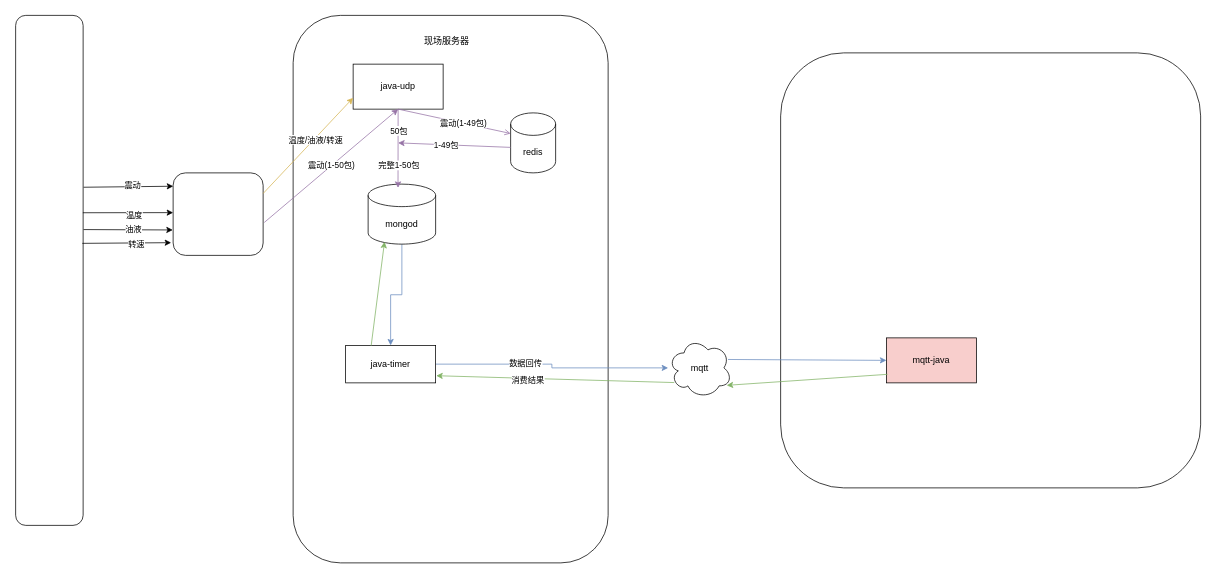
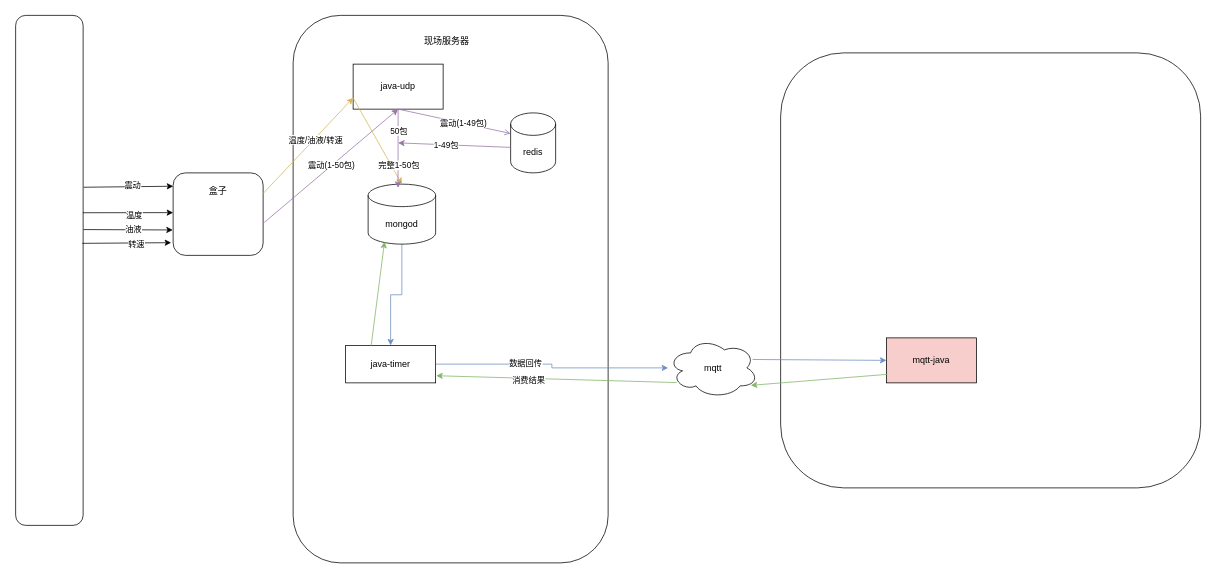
+ <mxCell id="26" value="" style="endArrow=classic;html=1;rounded=0;elbow=vertical;exitX=0;exitY=0.75;exitDx=0;exitDy=0;entryX=0.5;entryY=0;entryDx=0;entryDy=0;entryPerimeter=0;fillColor=#fff2cc;strokeColor=#d6b656;" parent="1" source="15" target="18" edge="1"><mxGeometry width="50" height="50" relative="1" as="geometry"><mxPoint x="490" y="220" as="sourcePoint" /><mxPoint x="540" y="170" as="targetPoint" /></mxGeometry></mxCell>
+ <mxCell id="4" value="盒子" style="text;html=1;strokeColor=none;fillColor=none;align=center;verticalAlign=middle;whiteSpace=wrap;rounded=0;" parent="1" vertex="1"><mxGeometry x="260" y="240" width="60" height="30" as="geometry" /></mxCell>
- <mxCell id="23" value="mqtt" style="ellipse;shape=cloud;whiteSpace=wrap;html=1;" parent="1" vertex="1"><mxGeometry x="890" y="450" width="85" height="80" as="geometry" /></mxCell>
+ <mxCell id="23" value="mqtt" style="ellipse;shape=cloud;whiteSpace=wrap;html=1;" parent="1" vertex="1"><mxGeometry x="890" y="450" width="120" height="80" as="geometry" /></mxCell>
